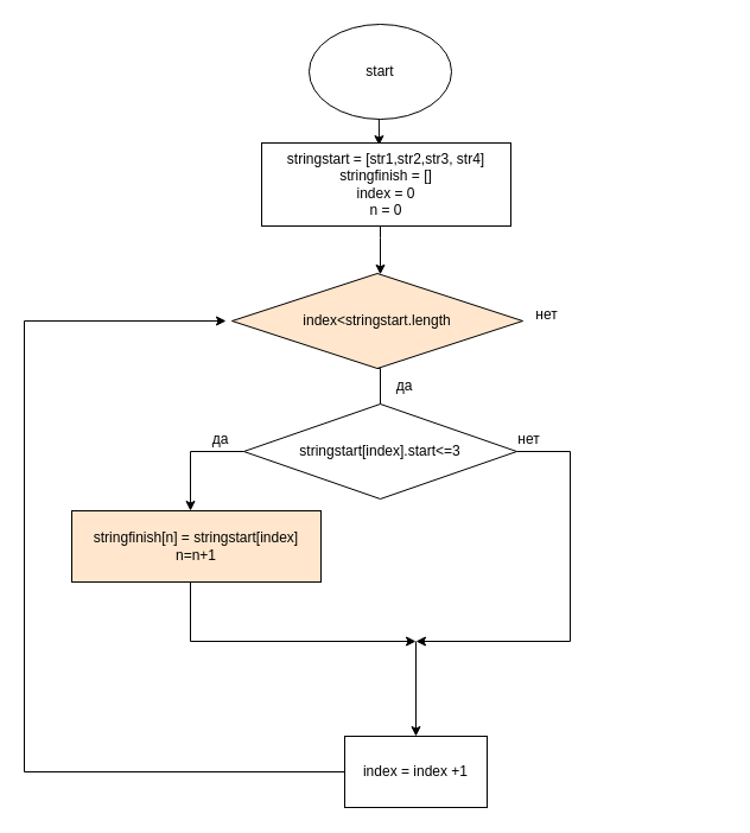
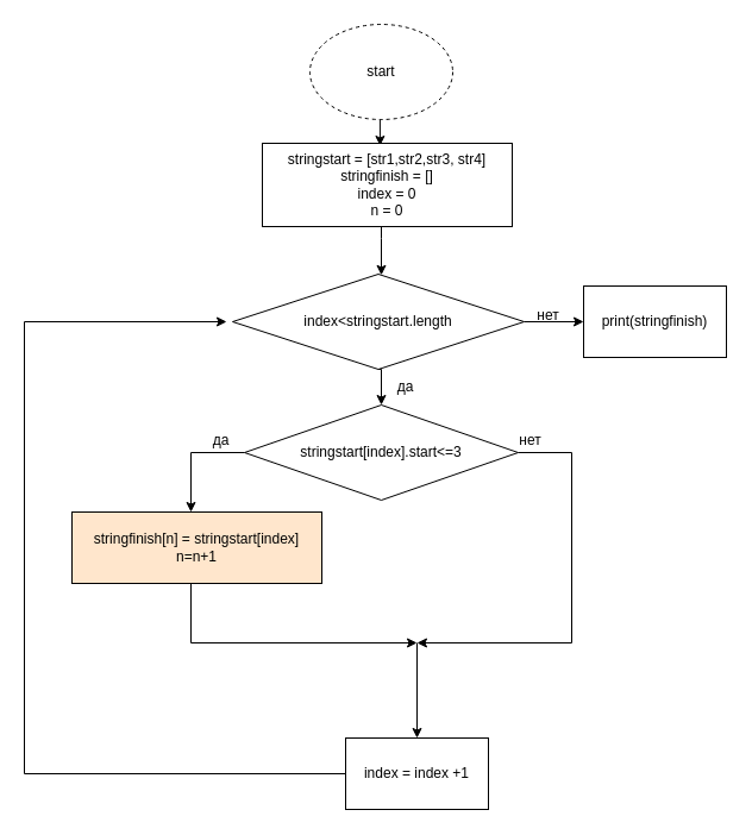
- <mxCell id="3" value="start" style="ellipse;whiteSpace=wrap;html=1;" parent="1" vertex="1"><mxGeometry x="260" y="20" width="120" height="80" as="geometry" /></mxCell>
+ <mxCell id="3" value="start" style="ellipse;whiteSpace=wrap;html=1;dashed=1;" parent="1" vertex="1"><mxGeometry x="260" y="20" width="120" height="80" as="geometry" /></mxCell>
- <mxCell id="8" value="index&amp;lt;stringstart.length" style="rhombus;whiteSpace=wrap;html=1;fillColor=#ffe6cc;" parent="1" vertex="1"><mxGeometry x="195" y="230" width="245" height="80" as="geometry" /></mxCell>
+ <mxCell id="8" value="index&amp;lt;stringstart.length" style="rhombus;whiteSpace=wrap;html=1;" parent="1" vertex="1"><mxGeometry x="195" y="230" width="245" height="80" as="geometry" /></mxCell>
+ <mxCell id="7" style="edgeStyle=orthogonalEdgeStyle;rounded=0;orthogonalLoop=1;jettySize=auto;html=1;exitX=1;exitY=0.5;exitDx=0;exitDy=0;entryX=0;entryY=0.5;entryDx=0;entryDy=0;" parent="1" source="8" target="19" edge="1"><mxGeometry relative="1" as="geometry" /></mxCell>
+ <mxCell id="19" value="print(stringfinish)" style="rounded=0;whiteSpace=wrap;html=1;" parent="1" vertex="1"><mxGeometry x="490" y="240" width="120" height="60" as="geometry" /></mxCell>
- <mxCell id="6" style="edgeStyle=orthogonalEdgeStyle;rounded=0;orthogonalLoop=1;jettySize=auto;html=1;exitX=0.5;exitY=1;exitDx=0;exitDy=0;entryX=0.5;entryY=0;entryDx=0;entryDy=0;endArrow=none;" parent="1" source="8" target="10" edge="1"><mxGeometry relative="1" as="geometry" /></mxCell>
+ <mxCell id="6" style="edgeStyle=orthogonalEdgeStyle;rounded=0;orthogonalLoop=1;jettySize=auto;html=1;exitX=0.5;exitY=1;exitDx=0;exitDy=0;entryX=0.5;entryY=0;entryDx=0;entryDy=0;" parent="1" source="8" target="10" edge="1"><mxGeometry relative="1" as="geometry" /></mxCell>
